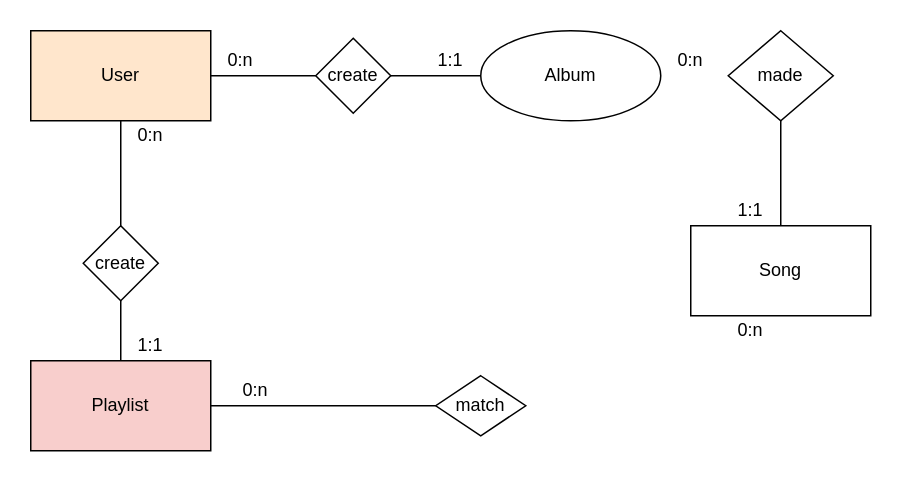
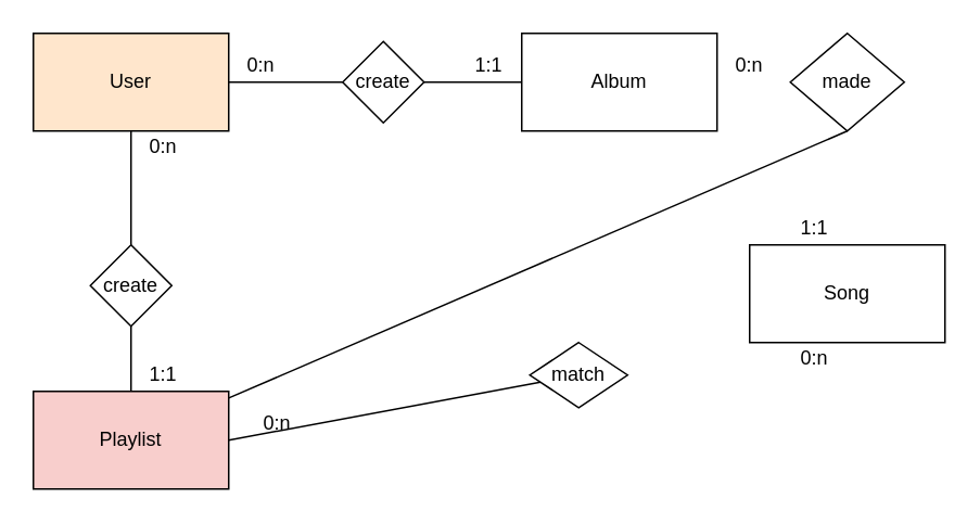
- <mxCell id="4" value="Album" style="ellipse;whiteSpace=wrap;html=1;" parent="1" vertex="1"><mxGeometry x="320" y="20" width="120" height="60" as="geometry" /></mxCell>
+ <mxCell id="4" value="Album" style="rounded=0;whiteSpace=wrap;html=1;" parent="1" vertex="1"><mxGeometry x="320" y="20" width="120" height="60" as="geometry" /></mxCell>
- <mxCell id="10" value="" style="endArrow=none;html=1;exitX=0.5;exitY=1;exitDx=0;exitDy=0;entryX=0.5;entryY=0;entryDx=0;entryDy=0;" parent="1" source="9" target="3" edge="1"><mxGeometry width="50" height="50" relative="1" as="geometry"><mxPoint x="530" y="110" as="sourcePoint" /><mxPoint x="580" y="60" as="targetPoint" /></mxGeometry></mxCell>
+ <mxCell id="10" value="" style="endArrow=none;html=1;exitX=0.5;exitY=1;exitDx=0;exitDy=0;" parent="1" source="9" target="2" edge="1"><mxGeometry width="50" height="50" relative="1" as="geometry"><mxPoint x="530" y="110" as="sourcePoint" /><mxPoint x="580" y="60" as="targetPoint" /></mxGeometry></mxCell>
- <mxCell id="12" value="match" style="rhombus;whiteSpace=wrap;html=1;" parent="1" vertex="1"><mxGeometry x="290" y="250" width="60" height="40" as="geometry" /></mxCell>
+ <mxCell id="12" value="match" style="rhombus;whiteSpace=wrap;html=1;" parent="1" vertex="1"><mxGeometry x="325" y="210" width="60" height="40" as="geometry" /></mxCell>
